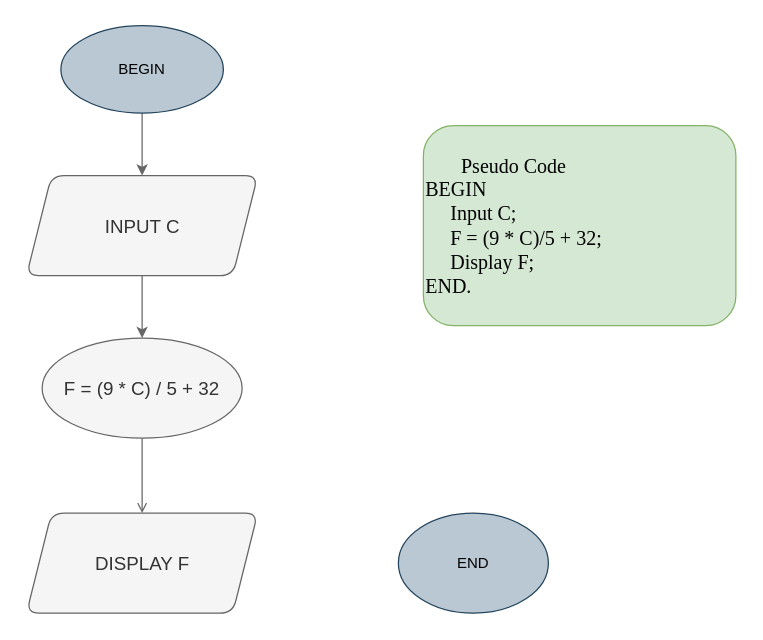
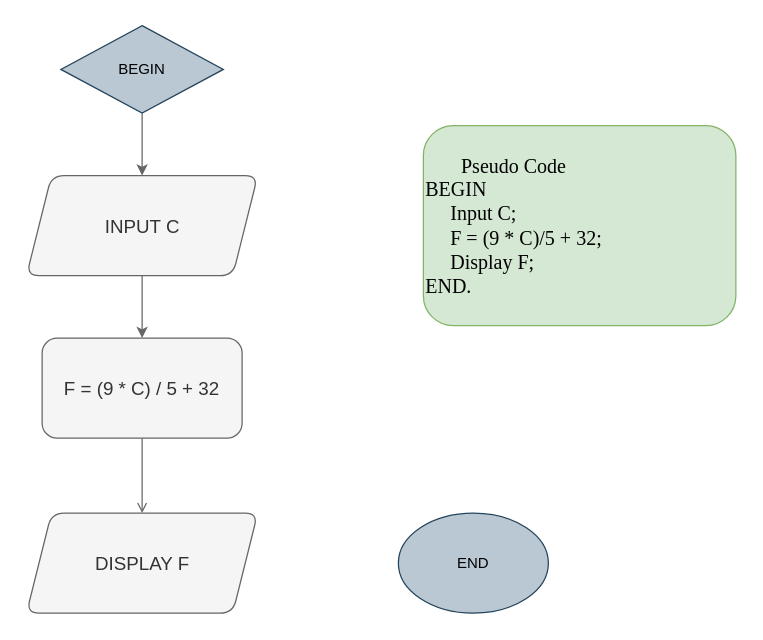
- <mxCell id="3" value="BEGIN" style="ellipse;whiteSpace=wrap;html=1;fillColor=#bac8d3;strokeColor=#23445d;" vertex="1" parent="1"><mxGeometry x="48" y="20" width="130" height="70" as="geometry" /></mxCell>
+ <mxCell id="3" value="BEGIN" style="rhombus;whiteSpace=wrap;html=1;fillColor=#bac8d3;strokeColor=#23445d;" vertex="1" parent="1"><mxGeometry x="48" y="20" width="130" height="70" as="geometry" /></mxCell>
- <mxCell id="8" value="&lt;font style=&quot;font-size: 15px&quot;&gt;F = (9 * C) / 5 + 32&lt;/font&gt;" style="ellipse;whiteSpace=wrap;html=1;sketch=0;fillColor=#f5f5f5;strokeColor=#666666;fontColor=#333333;" vertex="1" parent="1"><mxGeometry x="33" y="270" width="160" height="80" as="geometry" /></mxCell>
+ <mxCell id="8" value="&lt;font style=&quot;font-size: 15px&quot;&gt;F = (9 * C) / 5 + 32&lt;/font&gt;" style="rounded=1;whiteSpace=wrap;html=1;sketch=0;fillColor=#f5f5f5;strokeColor=#666666;fontColor=#333333;" vertex="1" parent="1"><mxGeometry x="33" y="270" width="160" height="80" as="geometry" /></mxCell>
